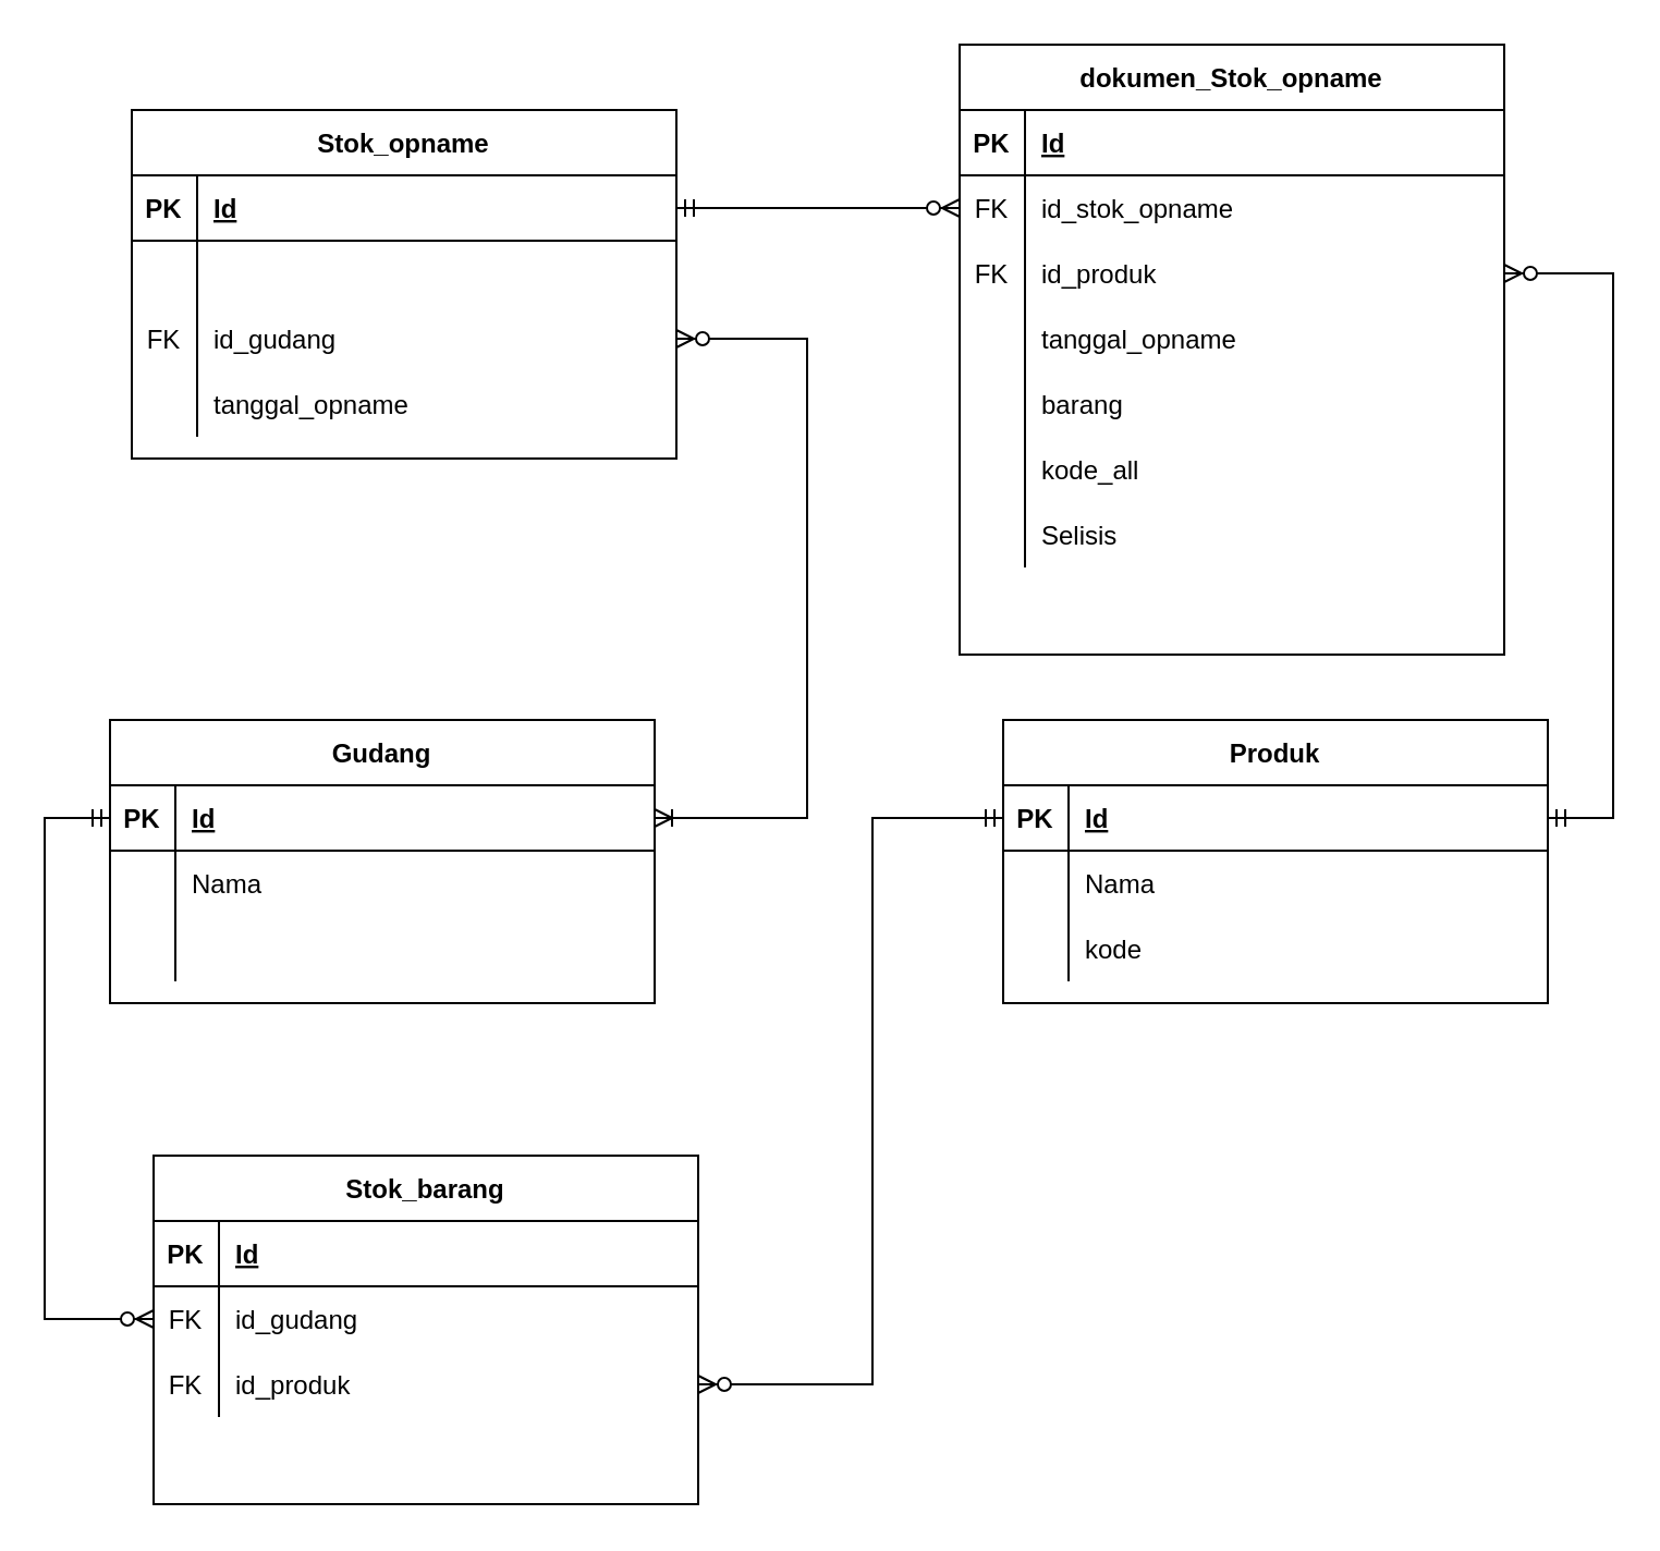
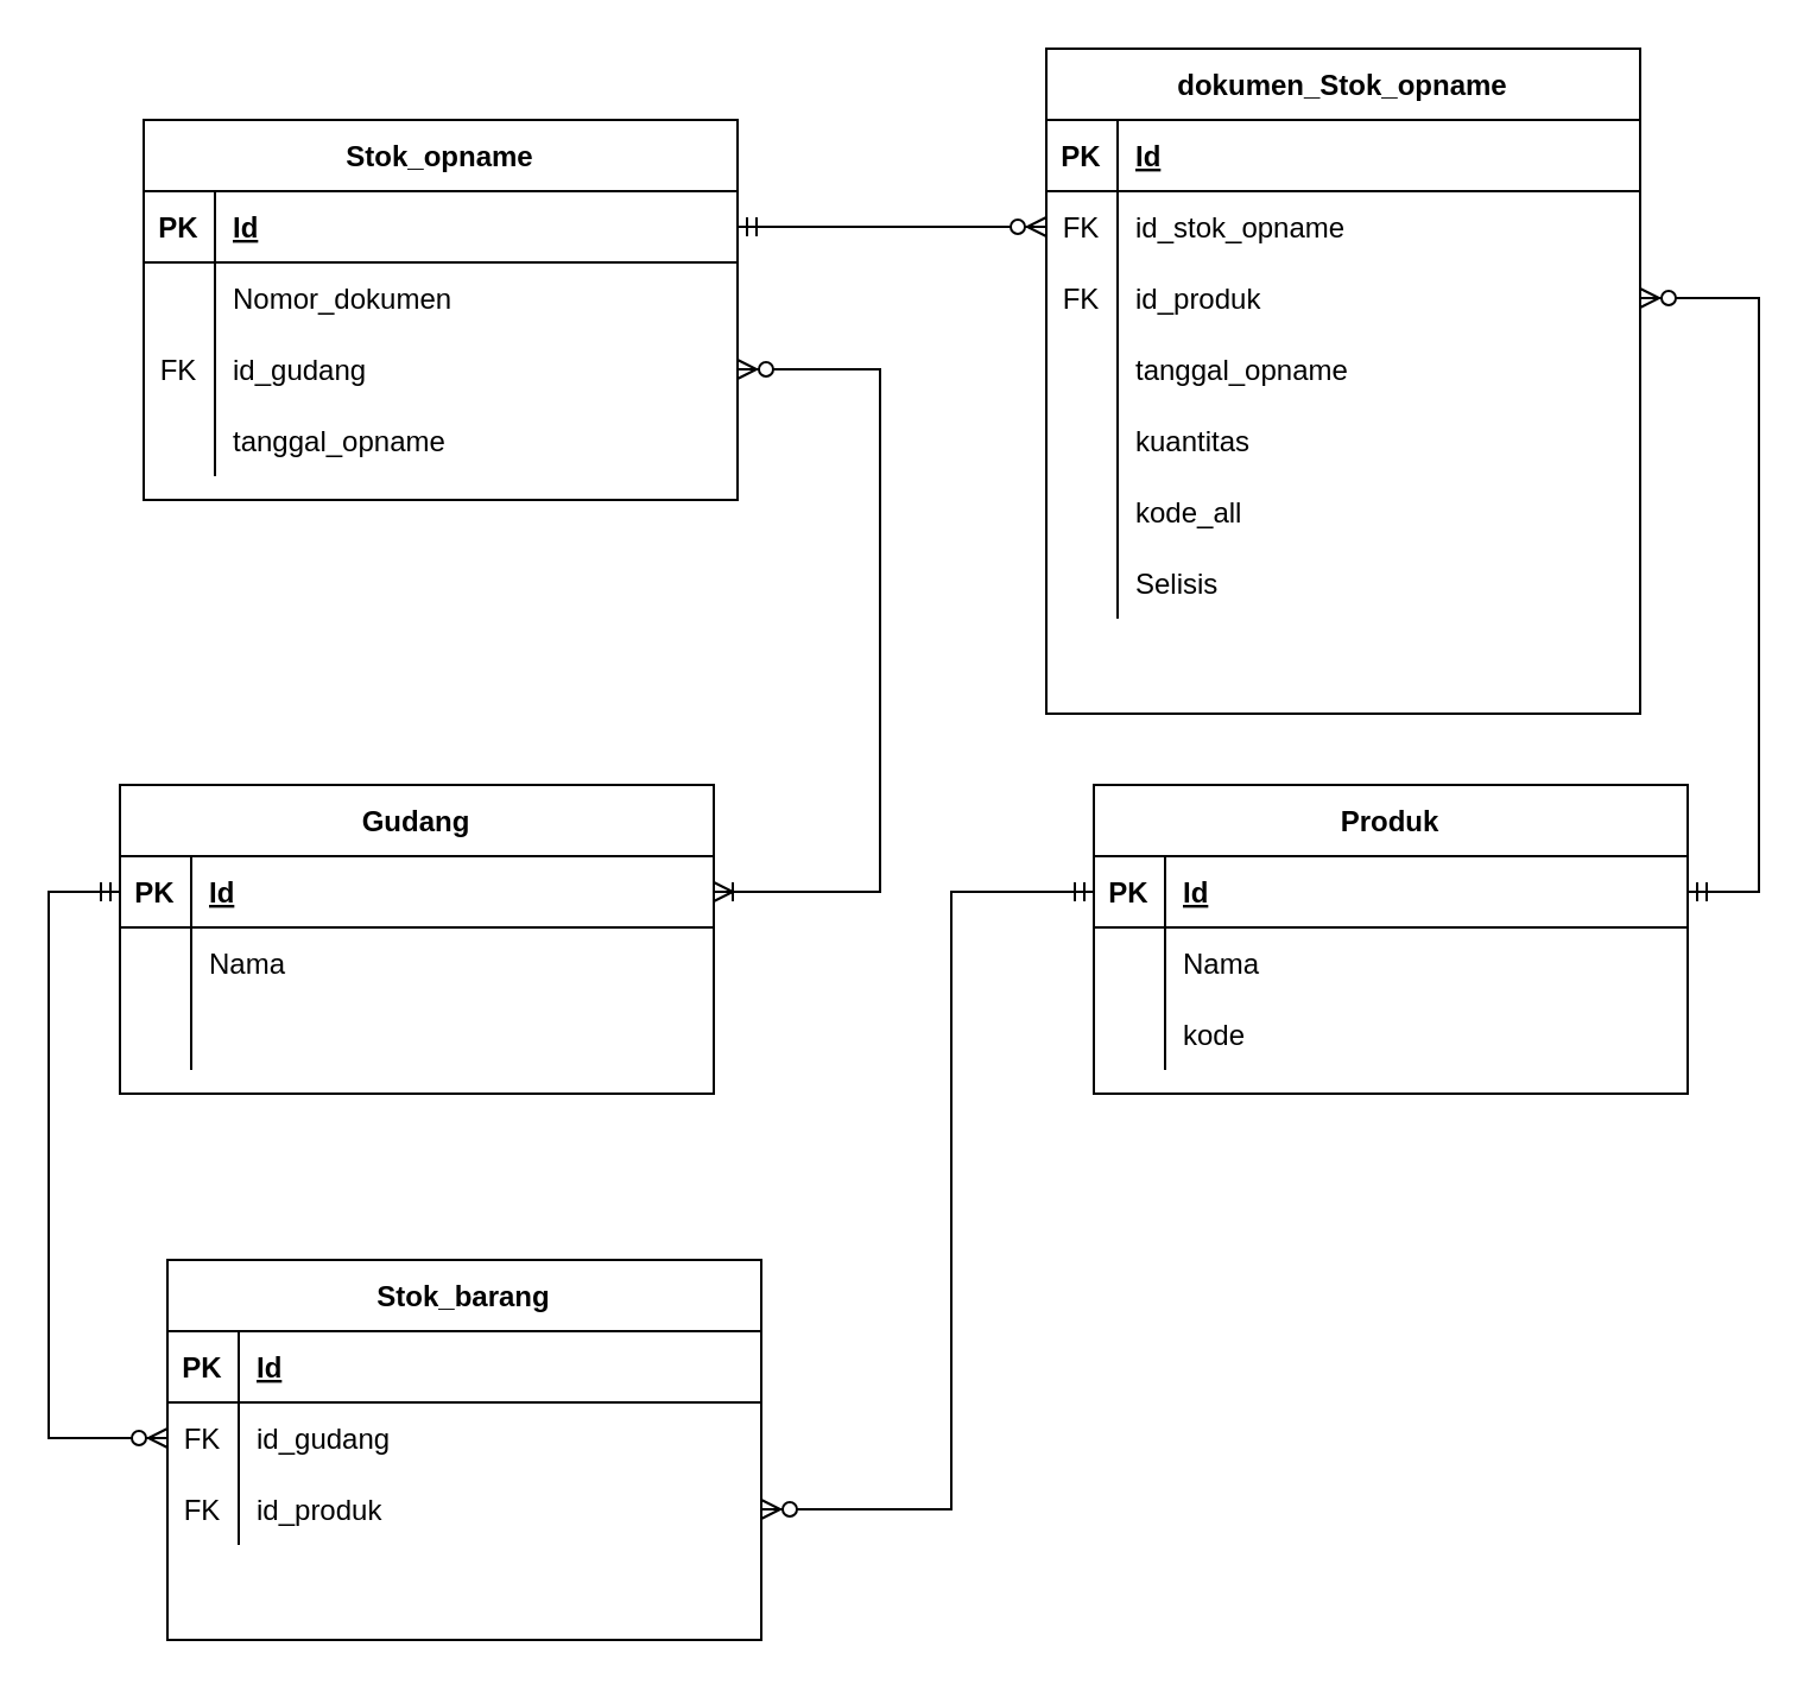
+ <mxCell id="40" value="Nomor_dokumen" style="shape=partialRectangle;overflow=hidden;connectable=0;fillColor=none;top=0;left=0;bottom=0;right=0;align=left;spacingLeft=6;" vertex="1" parent="38"><mxGeometry x="30" width="220" height="30" as="geometry"><mxRectangle width="220" height="30" as="alternateBounds" /></mxGeometry></mxCell>
- <mxCell id="62" value="barang" style="shape=partialRectangle;overflow=hidden;connectable=0;fillColor=none;top=0;left=0;bottom=0;right=0;align=left;spacingLeft=6;" vertex="1" parent="60"><mxGeometry x="30" width="220" height="30" as="geometry"><mxRectangle width="220" height="30" as="alternateBounds" /></mxGeometry></mxCell>
+ <mxCell id="62" value="kuantitas" style="shape=partialRectangle;overflow=hidden;connectable=0;fillColor=none;top=0;left=0;bottom=0;right=0;align=left;spacingLeft=6;" vertex="1" parent="60"><mxGeometry x="30" width="220" height="30" as="geometry"><mxRectangle width="220" height="30" as="alternateBounds" /></mxGeometry></mxCell>
